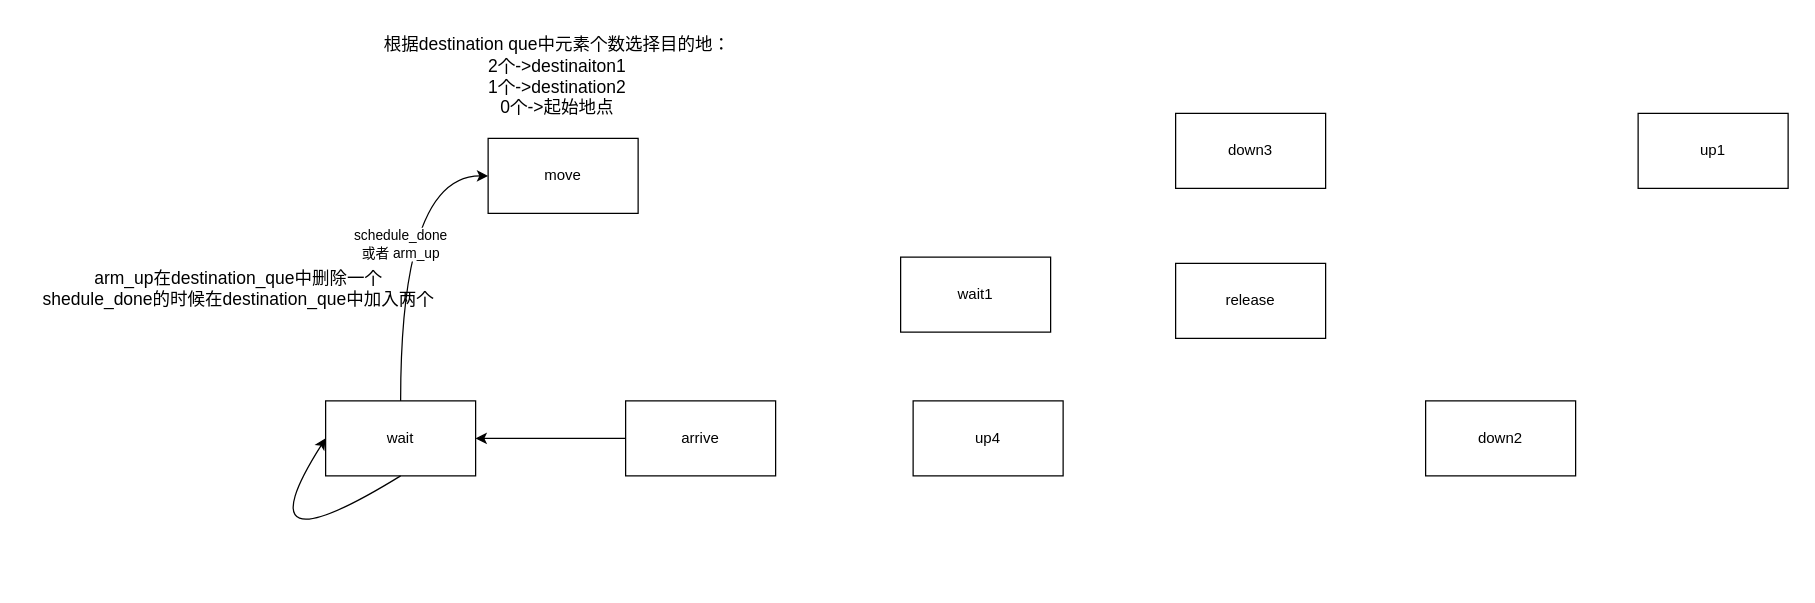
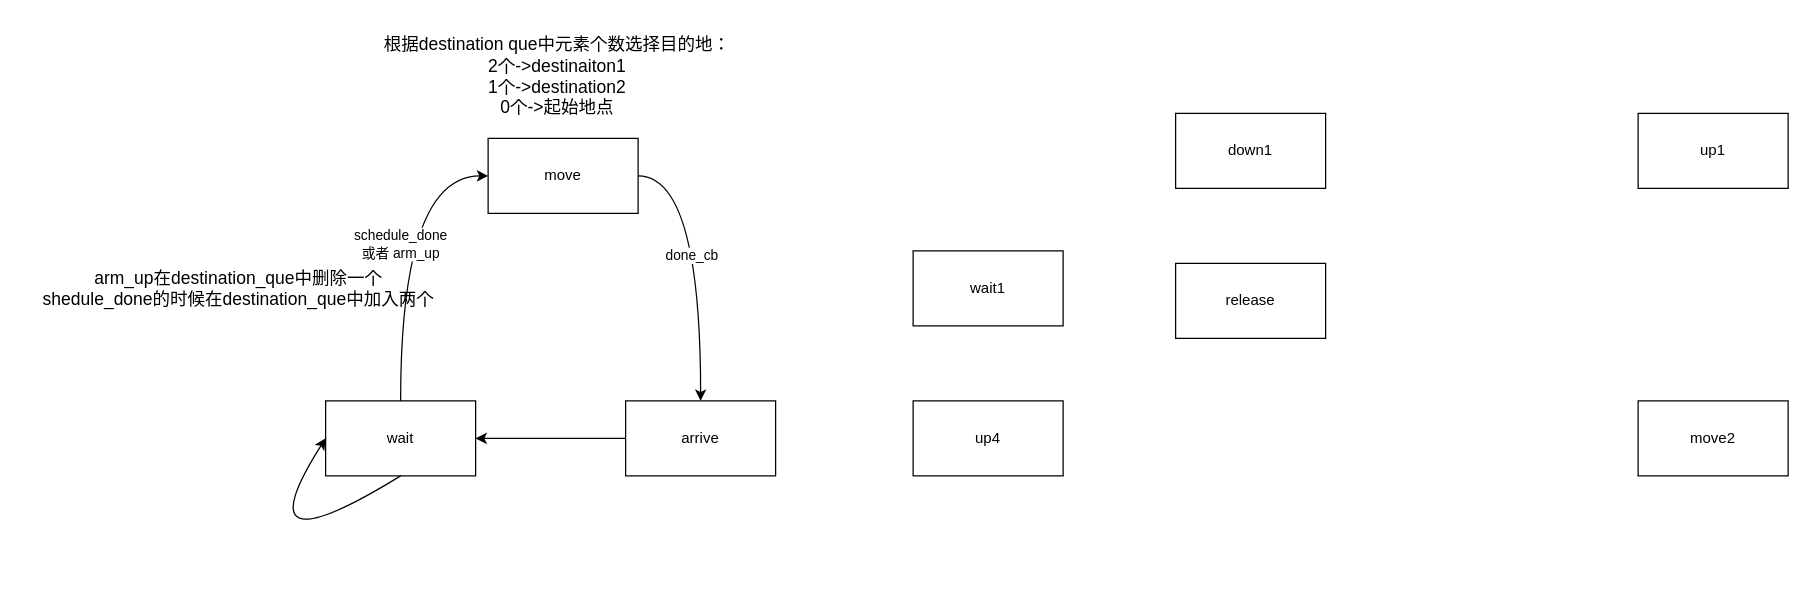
- <mxCell id="10" value="down3" style="rounded=0;whiteSpace=wrap;html=1;" parent="1" vertex="1"><mxGeometry x="940" y="90" width="120" height="60" as="geometry" /></mxCell>
+ <mxCell id="10" value="down1" style="rounded=0;whiteSpace=wrap;html=1;" parent="1" vertex="1"><mxGeometry x="940" y="90" width="120" height="60" as="geometry" /></mxCell>
+ <mxCell id="2" style="edgeStyle=orthogonalEdgeStyle;curved=1;html=1;exitX=1;exitY=0.5;exitDx=0;exitDy=0;entryX=0.5;entryY=0;entryDx=0;entryDy=0;" edge="1" parent="1" source="4" target="6"><mxGeometry relative="1" as="geometry" /></mxCell>
+ <mxCell id="3" value="done_cb" style="edgeLabel;html=1;align=center;verticalAlign=middle;resizable=0;points=[];" vertex="1" connectable="0" parent="2"><mxGeometry x="-0.015" y="-8" relative="1" as="geometry"><mxPoint as="offset" /></mxGeometry></mxCell>
- <mxCell id="9" value="wait1" style="rounded=0;whiteSpace=wrap;html=1;" parent="1" vertex="1"><mxGeometry x="720" y="205" width="120" height="60" as="geometry" /></mxCell>
+ <mxCell id="9" value="wait1" style="rounded=0;whiteSpace=wrap;html=1;" parent="1" vertex="1"><mxGeometry x="730" y="200" width="120" height="60" as="geometry" /></mxCell>
- <mxCell id="13" value="down2" style="rounded=0;whiteSpace=wrap;html=1;" parent="1" vertex="1"><mxGeometry x="1140" y="320" width="120" height="60" as="geometry" /></mxCell>
+ <mxCell id="12" value="move2" style="rounded=0;whiteSpace=wrap;html=1;" parent="1" vertex="1"><mxGeometry x="1310" y="320" width="120" height="60" as="geometry" /></mxCell>
